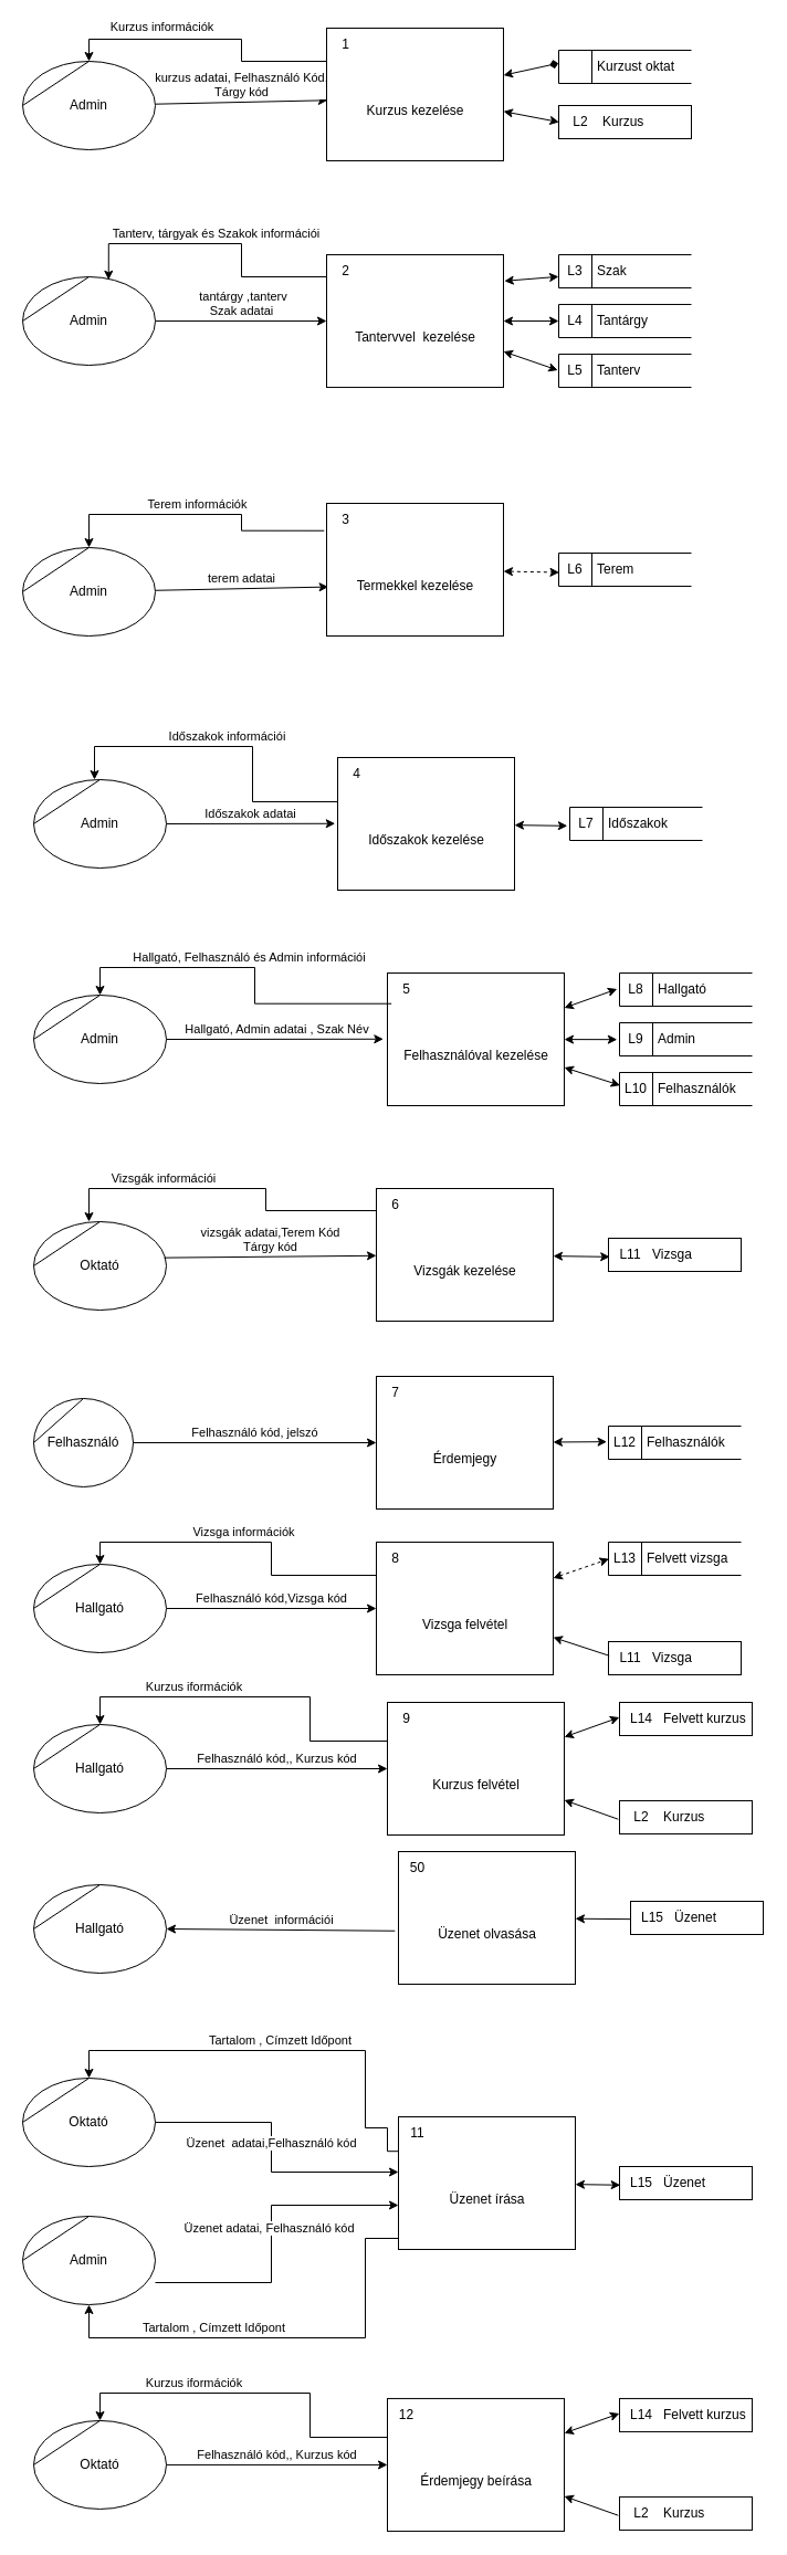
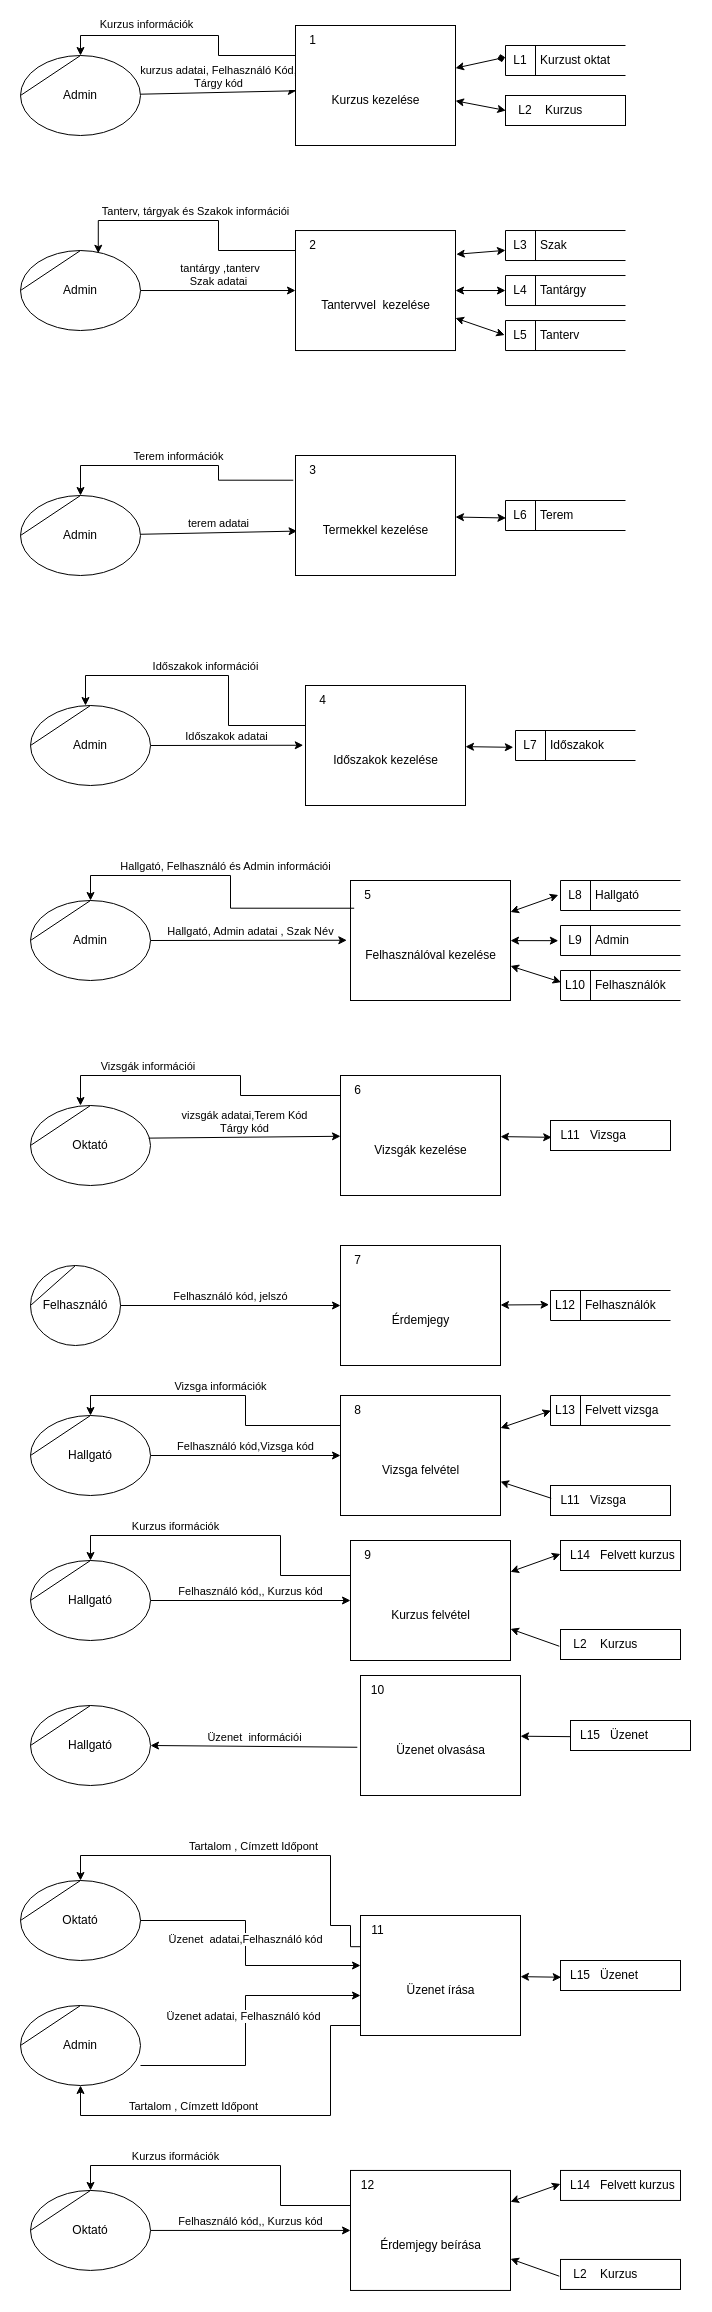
+ <mxCell id="38" value="L1" style="text;html=1;strokeColor=none;fillColor=none;align=center;verticalAlign=middle;whiteSpace=wrap;rounded=0;movable=0;resizable=0;rotatable=0;cloneable=0;deletable=0;allowArrows=0;connectable=0;" vertex="1" parent="37"><mxGeometry width="30" height="30" as="geometry" /></mxCell>
- <mxCell id="22" value="" style="endArrow=classic;startArrow=classic;html=1;rounded=0;verticalAlign=bottom;entryX=0.004;entryY=0.583;entryDx=0;entryDy=0;entryPerimeter=0;dashed=1;" edge="1" parent="1" source="16" target="109"><mxGeometry width="50" height="50" relative="1" as="geometry"><mxPoint x="245" y="551" as="sourcePoint" /><mxPoint x="545" y="515" as="targetPoint" /></mxGeometry></mxCell>
+ <mxCell id="22" value="" style="endArrow=classic;startArrow=classic;html=1;rounded=0;verticalAlign=bottom;entryX=0.004;entryY=0.583;entryDx=0;entryDy=0;entryPerimeter=0;" edge="1" parent="1" source="16" target="109"><mxGeometry width="50" height="50" relative="1" as="geometry"><mxPoint x="245" y="551" as="sourcePoint" /><mxPoint x="545" y="515" as="targetPoint" /></mxGeometry></mxCell>
- <mxCell id="56" value="" style="endArrow=classic;startArrow=classic;html=1;rounded=0;verticalAlign=bottom;entryX=0.004;entryY=0.506;entryDx=0;entryDy=0;entryPerimeter=0;dashed=1;" edge="1" parent="1" source="46" target="117"><mxGeometry width="50" height="50" relative="1" as="geometry"><mxPoint x="240" y="1455" as="sourcePoint" /><mxPoint x="571.8" y="1428.74" as="targetPoint" /></mxGeometry></mxCell>
+ <mxCell id="56" value="" style="endArrow=classic;startArrow=classic;html=1;rounded=0;verticalAlign=bottom;entryX=0.004;entryY=0.506;entryDx=0;entryDy=0;entryPerimeter=0;" edge="1" parent="1" source="46" target="117"><mxGeometry width="50" height="50" relative="1" as="geometry"><mxPoint x="240" y="1455" as="sourcePoint" /><mxPoint x="571.8" y="1428.74" as="targetPoint" /></mxGeometry></mxCell>
- <mxCell id="66" value="50" style="text;html=1;strokeColor=none;fillColor=none;align=center;verticalAlign=middle;whiteSpace=wrap;rounded=0;connectable=0;allowArrows=0;editable=1;movable=0;resizable=0;rotatable=0;deletable=0;locked=0;cloneable=0;" vertex="1" parent="65"><mxGeometry width="35" height="30" as="geometry" /></mxCell>
+ <mxCell id="66" value="10" style="text;html=1;strokeColor=none;fillColor=none;align=center;verticalAlign=middle;whiteSpace=wrap;rounded=0;connectable=0;allowArrows=0;editable=1;movable=0;resizable=0;rotatable=0;deletable=0;locked=0;cloneable=0;" vertex="1" parent="65"><mxGeometry width="35" height="30" as="geometry" /></mxCell>
